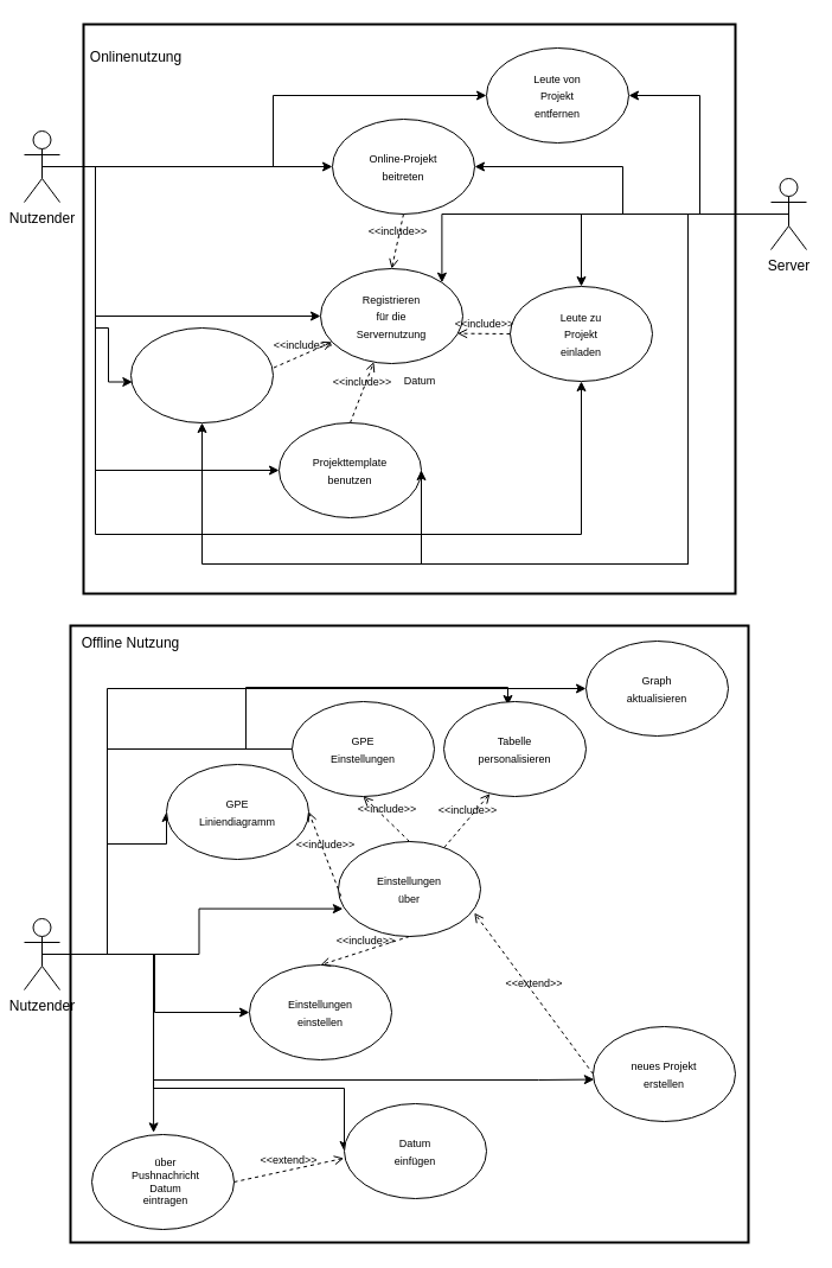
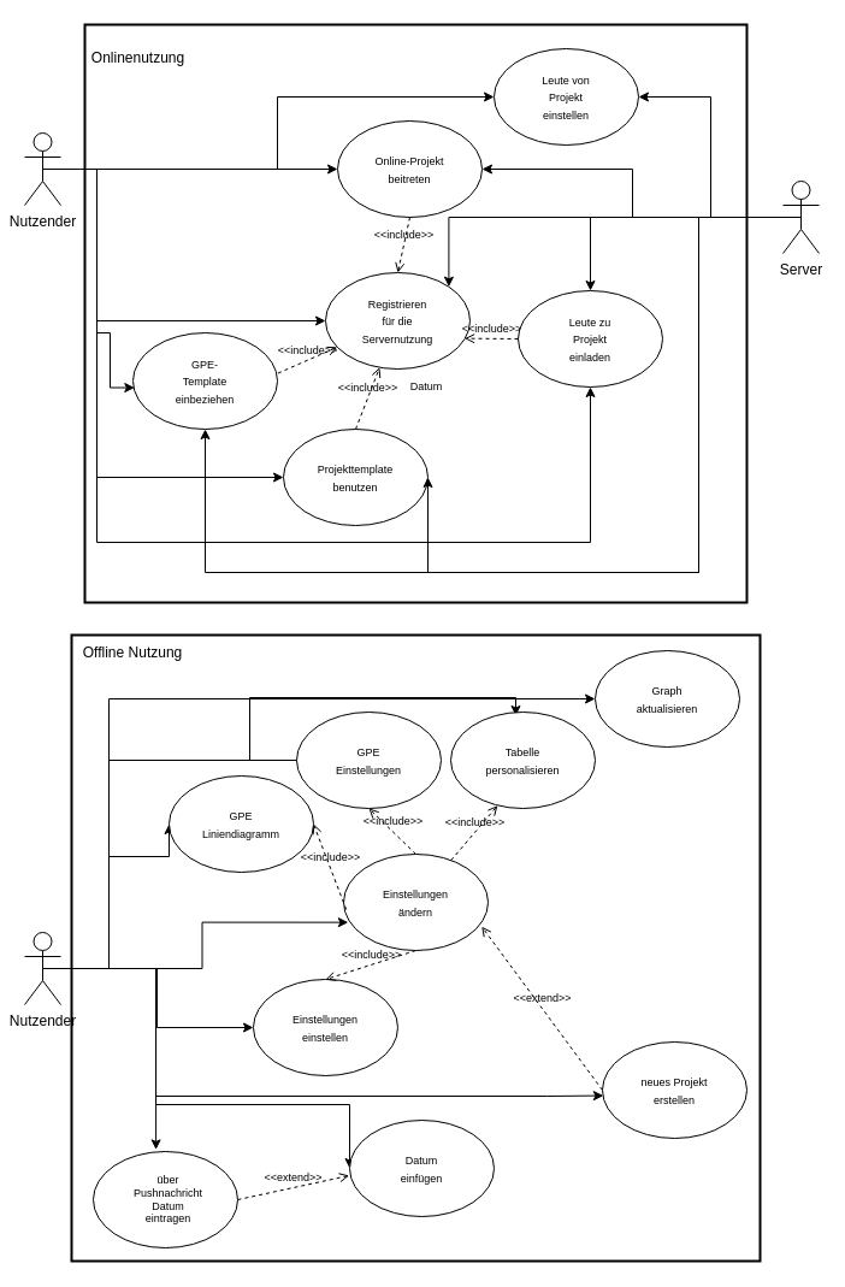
- <mxCell id="58" value="&lt;font style=&quot;font-size: 9px&quot;&gt;Leute von Projekt entfernen&lt;/font&gt;" style="text;html=1;strokeColor=none;fillColor=none;align=center;verticalAlign=middle;whiteSpace=wrap;rounded=0;" vertex="1" parent="56"><mxGeometry x="30" y="25" width="60" height="30" as="geometry" /></mxCell>
+ <mxCell id="58" value="&lt;font style=&quot;font-size: 9px&quot;&gt;Leute von Projekt einstellen&lt;/font&gt;" style="text;html=1;strokeColor=none;fillColor=none;align=center;verticalAlign=middle;whiteSpace=wrap;rounded=0;" vertex="1" parent="56"><mxGeometry x="30" y="25" width="60" height="30" as="geometry" /></mxCell>
+ <mxCell id="49" value="&lt;font style=&quot;font-size: 9px&quot;&gt;GPE-Template einbeziehen&lt;/font&gt;" style="text;html=1;strokeColor=none;fillColor=none;align=center;verticalAlign=middle;whiteSpace=wrap;rounded=0;" vertex="1" parent="47"><mxGeometry x="30" y="25" width="60" height="30" as="geometry" /></mxCell>
- <mxCell id="25" value="&lt;font style=&quot;font-size: 9px&quot;&gt;Einstellungen über&lt;/font&gt;" style="text;html=1;strokeColor=none;fillColor=none;align=center;verticalAlign=middle;whiteSpace=wrap;rounded=0;" vertex="1" parent="23"><mxGeometry x="30" y="25" width="60" height="30" as="geometry" /></mxCell>
+ <mxCell id="25" value="&lt;font style=&quot;font-size: 9px&quot;&gt;Einstellungen ändern&lt;/font&gt;" style="text;html=1;strokeColor=none;fillColor=none;align=center;verticalAlign=middle;whiteSpace=wrap;rounded=0;" vertex="1" parent="23"><mxGeometry x="30" y="25" width="60" height="30" as="geometry" /></mxCell>
